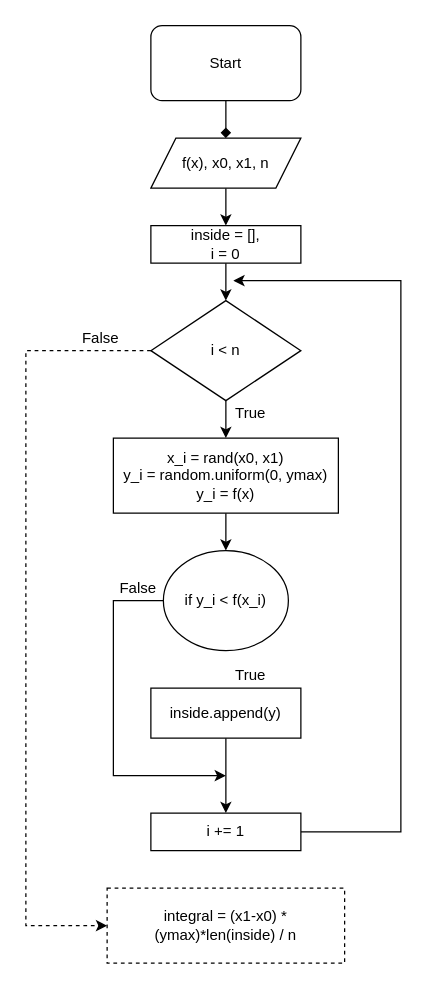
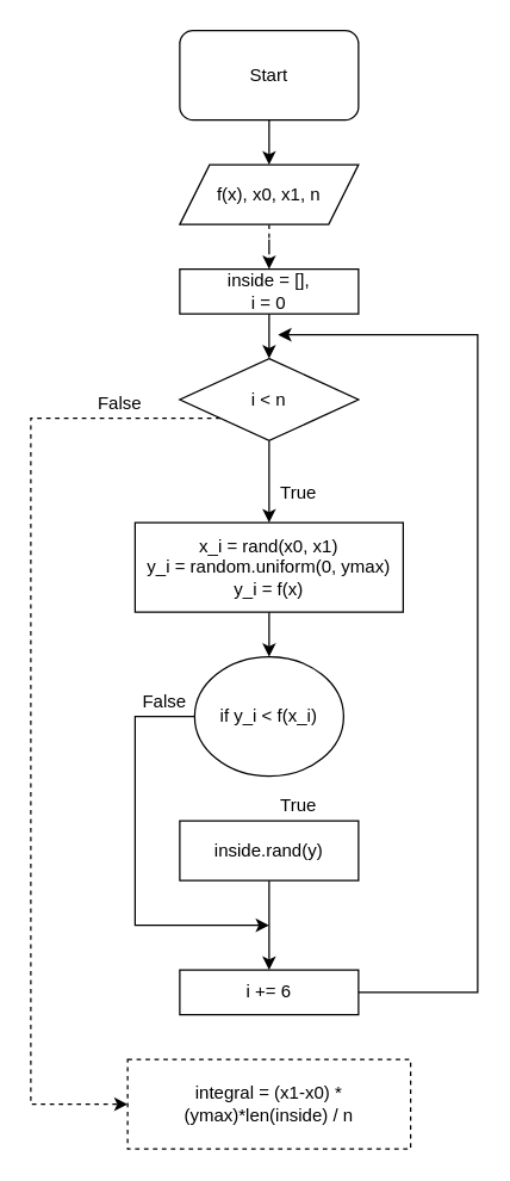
- <mxCell id="2" style="edgeStyle=orthogonalEdgeStyle;rounded=0;orthogonalLoop=1;jettySize=auto;html=1;entryX=0.5;entryY=0;entryDx=0;entryDy=0;endArrow=diamond;" parent="1" source="3" target="7" edge="1"><mxGeometry relative="1" as="geometry" /></mxCell>
+ <mxCell id="2" style="edgeStyle=orthogonalEdgeStyle;rounded=0;orthogonalLoop=1;jettySize=auto;html=1;entryX=0.5;entryY=0;entryDx=0;entryDy=0;" parent="1" source="3" target="7" edge="1"><mxGeometry relative="1" as="geometry" /></mxCell>
- <mxCell id="6" style="edgeStyle=orthogonalEdgeStyle;rounded=0;orthogonalLoop=1;jettySize=auto;html=1;entryX=0.5;entryY=0;entryDx=0;entryDy=0;" parent="1" source="7" target="5" edge="1"><mxGeometry relative="1" as="geometry" /></mxCell>
+ <mxCell id="6" style="edgeStyle=orthogonalEdgeStyle;rounded=0;orthogonalLoop=1;jettySize=auto;html=1;entryX=0.5;entryY=0;entryDx=0;entryDy=0;dashed=1;" parent="1" source="7" target="5" edge="1"><mxGeometry relative="1" as="geometry" /></mxCell>
- <mxCell id="10" value="i &amp;lt; n" style="rhombus;whiteSpace=wrap;html=1;" parent="1" vertex="1"><mxGeometry x="120" y="240" width="120" height="80" as="geometry" /></mxCell>
+ <mxCell id="10" value="i &amp;lt; n" style="rhombus;whiteSpace=wrap;html=1;" parent="1" vertex="1"><mxGeometry x="120" y="240" width="120" height="55" as="geometry" /></mxCell>
- <mxCell id="16" value="inside.append(y)" style="rounded=0;whiteSpace=wrap;html=1;" vertex="1" parent="1"><mxGeometry x="120" y="550" width="120" height="40" as="geometry" /></mxCell>
+ <mxCell id="16" value="inside.rand(y)" style="rounded=0;whiteSpace=wrap;html=1;" vertex="1" parent="1"><mxGeometry x="120" y="550" width="120" height="40" as="geometry" /></mxCell>
- <mxCell id="18" value="i += 1" style="rounded=0;whiteSpace=wrap;html=1;" vertex="1" parent="1"><mxGeometry x="120" y="650" width="120" height="30" as="geometry" /></mxCell>
+ <mxCell id="18" value="i += 6" style="rounded=0;whiteSpace=wrap;html=1;" vertex="1" parent="1"><mxGeometry x="120" y="650" width="120" height="30" as="geometry" /></mxCell>
